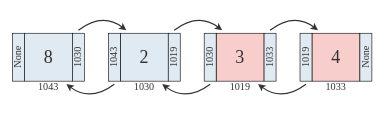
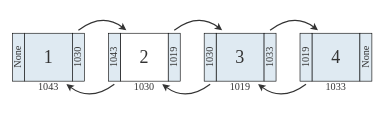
- <mxCell id="4" value="&lt;font style=&quot;font-size: 30px; color: light-dark(rgb(51, 51, 51), rgb(51, 51, 51));&quot; face=&quot;Cascadia Code&quot;&gt;8&lt;/font&gt;" style="rounded=0;whiteSpace=wrap;html=1;fillColor=#DFEAF2;" vertex="1" parent="3"><mxGeometry width="80" height="80" as="geometry" /></mxCell>
+ <mxCell id="4" value="&lt;font style=&quot;font-size: 30px; color: light-dark(rgb(51, 51, 51), rgb(51, 51, 51));&quot; face=&quot;Cascadia Code&quot;&gt;1&lt;/font&gt;" style="rounded=0;whiteSpace=wrap;html=1;fillColor=#DFEAF2;" vertex="1" parent="3"><mxGeometry width="80" height="80" as="geometry" /></mxCell>
- <mxCell id="9" value="&lt;font style=&quot;font-size: 30px; color: light-dark(rgb(51, 51, 51), rgb(51, 51, 51));&quot; face=&quot;Cascadia Code&quot;&gt;2&lt;/font&gt;" style="rounded=0;whiteSpace=wrap;html=1;fillColor=#DFEAF2;" vertex="1" parent="8"><mxGeometry width="80" height="80" as="geometry" /></mxCell>
+ <mxCell id="9" value="&lt;font style=&quot;font-size: 30px; color: light-dark(rgb(51, 51, 51), rgb(51, 51, 51));&quot; face=&quot;Cascadia Code&quot;&gt;2&lt;/font&gt;" style="rounded=0;whiteSpace=wrap;html=1;fillColor=#ffffff;" vertex="1" parent="8"><mxGeometry width="80" height="80" as="geometry" /></mxCell>
- <mxCell id="14" value="&lt;font style=&quot;font-size: 30px; color: light-dark(rgb(51, 51, 51), rgb(51, 51, 51));&quot; face=&quot;Cascadia Code&quot;&gt;3&lt;/font&gt;" style="rounded=0;whiteSpace=wrap;html=1;fillColor=#f8cecc;" vertex="1" parent="13"><mxGeometry width="80" height="80" as="geometry" /></mxCell>
+ <mxCell id="14" value="&lt;font style=&quot;font-size: 30px; color: light-dark(rgb(51, 51, 51), rgb(51, 51, 51));&quot; face=&quot;Cascadia Code&quot;&gt;3&lt;/font&gt;" style="rounded=0;whiteSpace=wrap;html=1;fillColor=#DFEAF2;" vertex="1" parent="13"><mxGeometry width="80" height="80" as="geometry" /></mxCell>
- <mxCell id="19" value="&lt;font style=&quot;font-size: 30px; color: light-dark(rgb(51, 51, 51), rgb(51, 51, 51));&quot; face=&quot;Cascadia Code&quot;&gt;4&lt;/font&gt;" style="rounded=0;whiteSpace=wrap;html=1;fillColor=#f8cecc;" vertex="1" parent="18"><mxGeometry width="80" height="80" as="geometry" /></mxCell>
+ <mxCell id="19" value="&lt;font style=&quot;font-size: 30px; color: light-dark(rgb(51, 51, 51), rgb(51, 51, 51));&quot; face=&quot;Cascadia Code&quot;&gt;4&lt;/font&gt;" style="rounded=0;whiteSpace=wrap;html=1;fillColor=#DFEAF2;" vertex="1" parent="18"><mxGeometry width="80" height="80" as="geometry" /></mxCell>
